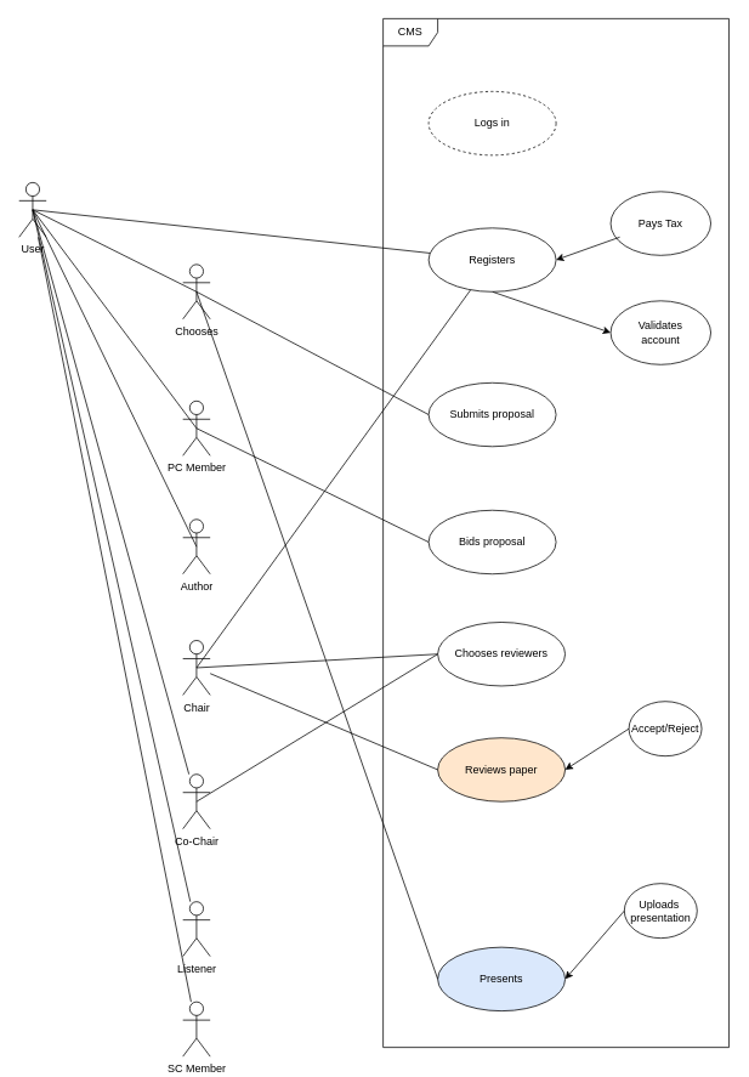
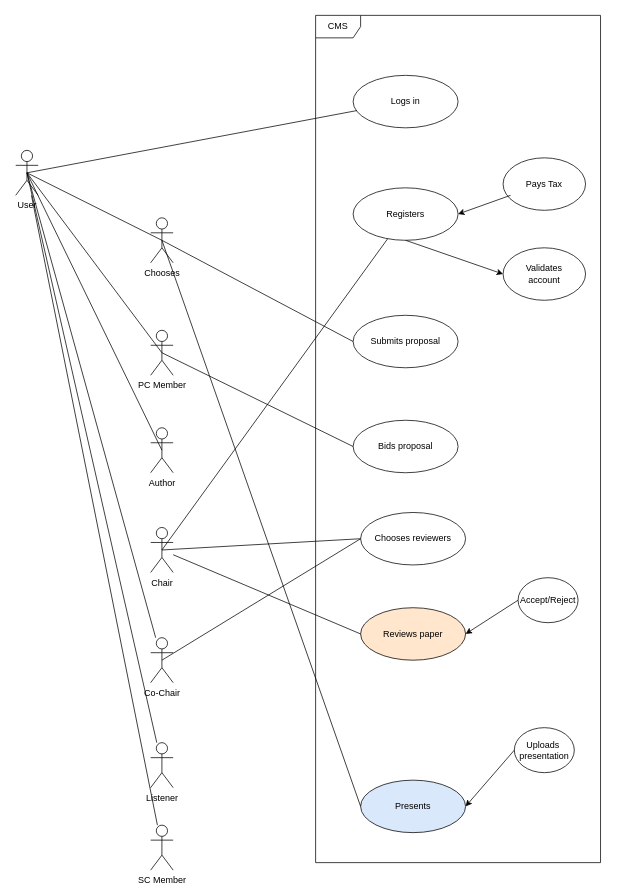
- <mxCell id="32" value="Logs in" style="ellipse;whiteSpace=wrap;html=1;dashed=1;" vertex="1" parent="1"><mxGeometry x="470" y="100" width="140" height="70" as="geometry" /></mxCell>
+ <mxCell id="32" value="Logs in" style="ellipse;whiteSpace=wrap;html=1;" vertex="1" parent="1"><mxGeometry x="470" y="100" width="140" height="70" as="geometry" /></mxCell>
+ <mxCell id="33" value="" style="endArrow=none;html=1;entryX=0.5;entryY=0.5;entryDx=0;entryDy=0;entryPerimeter=0;exitX=0.036;exitY=0.671;exitDx=0;exitDy=0;exitPerimeter=0;" edge="1" parent="1" source="32" target="8"><mxGeometry width="50" height="50" relative="1" as="geometry"><mxPoint x="481.604" y="287.551" as="sourcePoint" /><mxPoint x="45" y="240" as="targetPoint" /></mxGeometry></mxCell>
- <mxCell id="19" value="" style="endArrow=none;html=1;entryX=0.5;entryY=0.5;entryDx=0;entryDy=0;entryPerimeter=0;" edge="1" parent="1" source="18" target="8"><mxGeometry width="50" height="50" relative="1" as="geometry"><mxPoint x="305" y="355" as="sourcePoint" /><mxPoint x="90" y="220" as="targetPoint" /></mxGeometry></mxCell>
